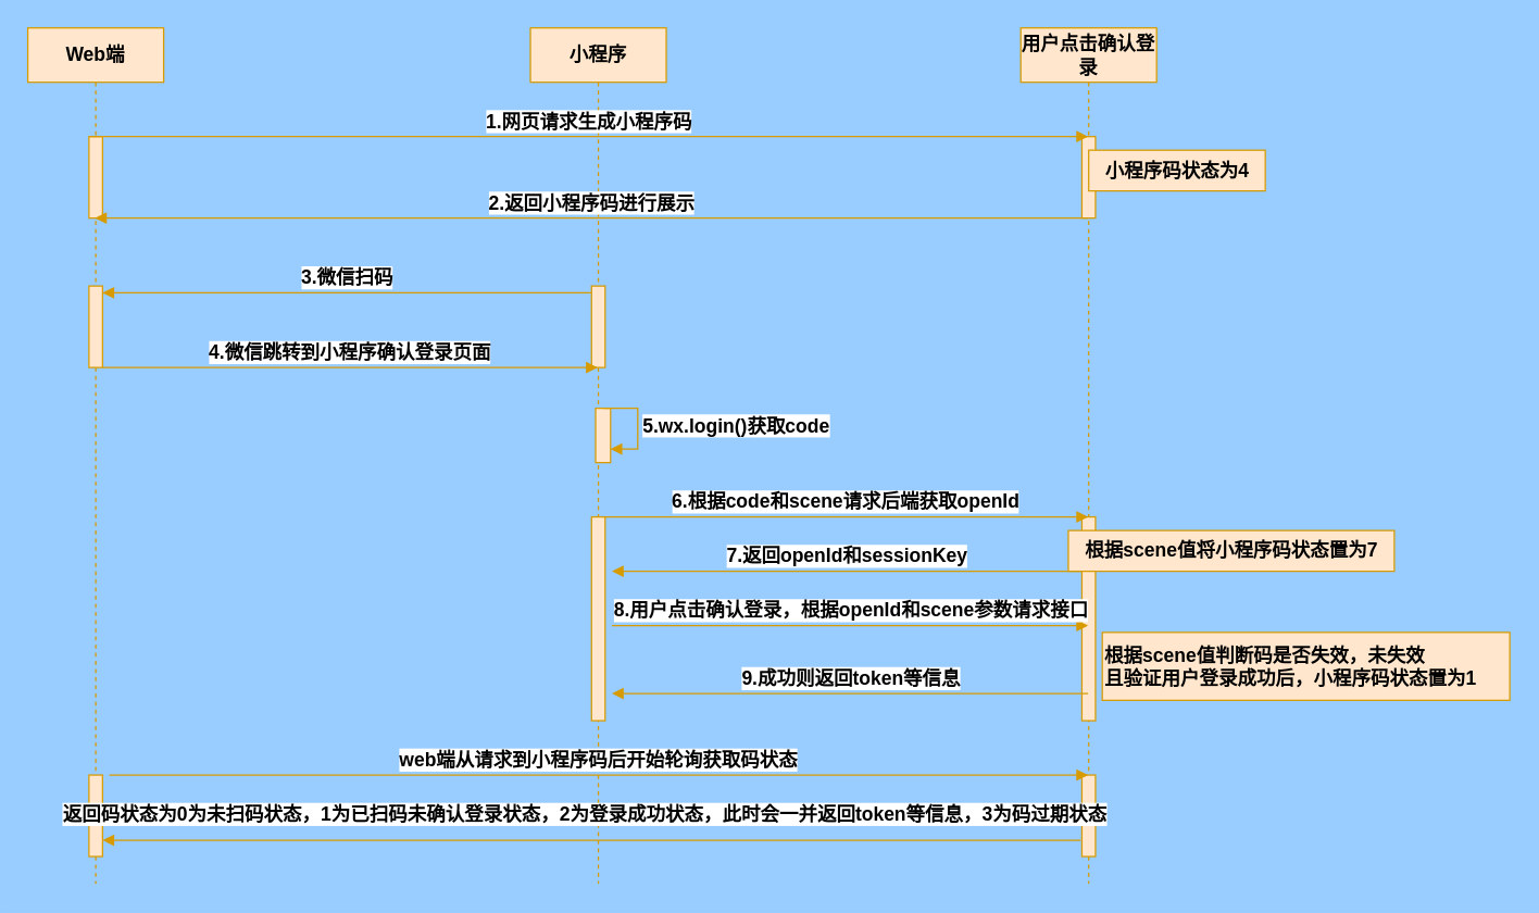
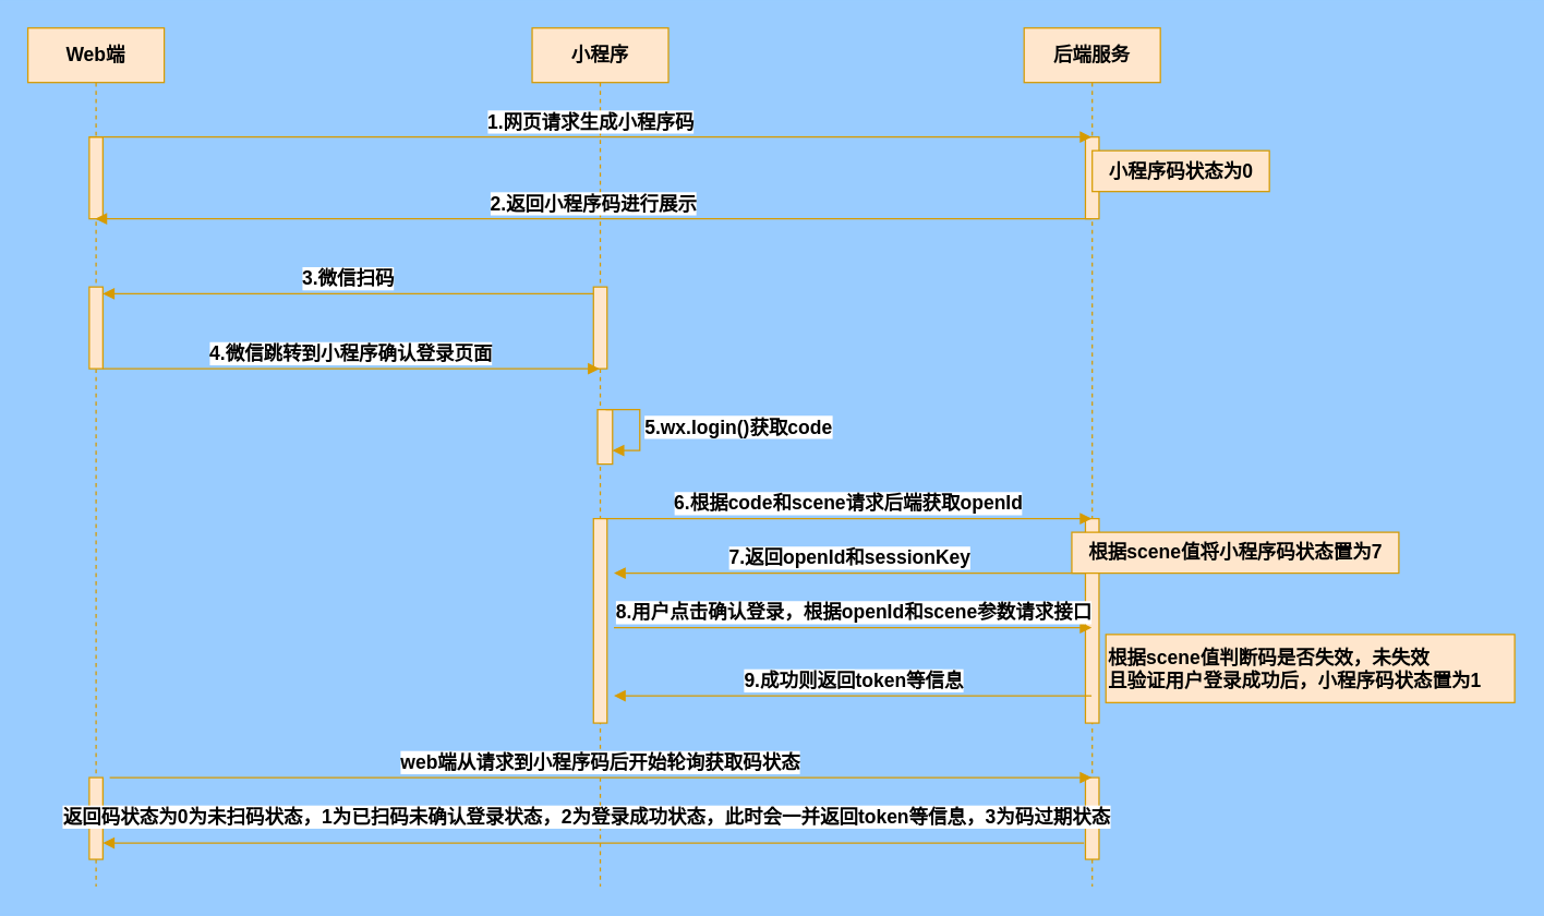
- <mxCell id="11" value="用户点击确认登录" style="shape=umlLifeline;perimeter=lifelinePerimeter;whiteSpace=wrap;html=1;container=1;dropTarget=0;collapsible=0;recursiveResize=0;outlineConnect=0;portConstraint=eastwest;newEdgeStyle={&quot;curved&quot;:0,&quot;rounded&quot;:0};fillColor=#ffe6cc;strokeColor=#d79b00;fontStyle=1;fontSize=14;" parent="1" vertex="1"><mxGeometry x="751" y="20" width="100" height="630" as="geometry" /></mxCell>
+ <mxCell id="11" value="后端服务" style="shape=umlLifeline;perimeter=lifelinePerimeter;whiteSpace=wrap;html=1;container=1;dropTarget=0;collapsible=0;recursiveResize=0;outlineConnect=0;portConstraint=eastwest;newEdgeStyle={&quot;curved&quot;:0,&quot;rounded&quot;:0};fillColor=#ffe6cc;strokeColor=#d79b00;fontStyle=1;fontSize=14;" parent="1" vertex="1"><mxGeometry x="751" y="20" width="100" height="630" as="geometry" /></mxCell>
- <mxCell id="20" value="小程序码状态为4" style="text;html=1;align=center;verticalAlign=middle;resizable=0;points=[];autosize=1;strokeColor=#d79b00;fillColor=#ffe6cc;fontStyle=1;fontSize=14;" parent="1" vertex="1"><mxGeometry x="801" y="110" width="130" height="30" as="geometry" /></mxCell>
+ <mxCell id="20" value="小程序码状态为0" style="text;html=1;align=center;verticalAlign=middle;resizable=0;points=[];autosize=1;strokeColor=#d79b00;fillColor=#ffe6cc;fontStyle=1;fontSize=14;" parent="1" vertex="1"><mxGeometry x="801" y="110" width="130" height="30" as="geometry" /></mxCell>
